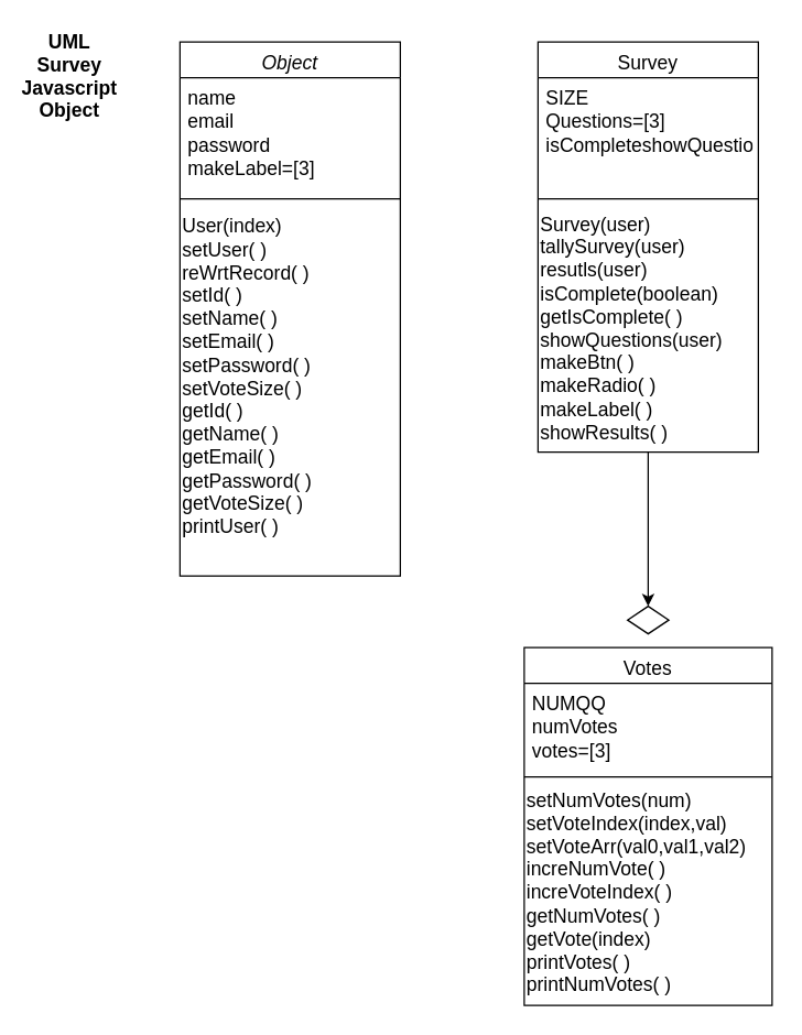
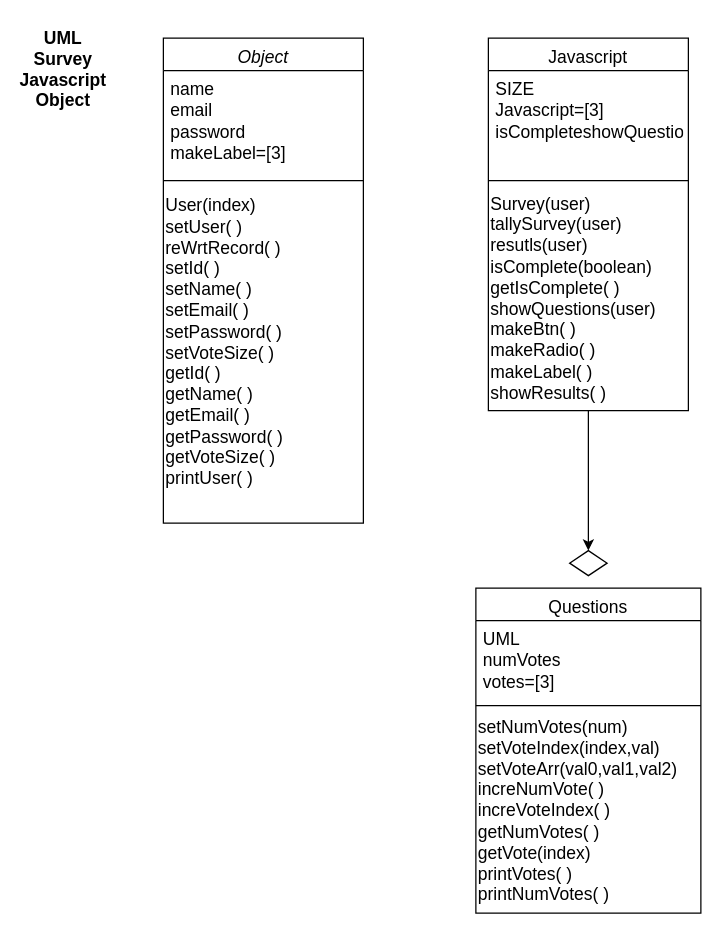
- <mxCell id="6" value="Survey" style="swimlane;fontStyle=0;align=center;verticalAlign=top;childLayout=stackLayout;horizontal=1;startSize=26;horizontalStack=0;resizeParent=1;resizeLast=0;collapsible=1;marginBottom=0;rounded=0;shadow=0;strokeWidth=1;fontSize=14;" parent="1" vertex="1"><mxGeometry x="390" y="30" width="160" height="298" as="geometry"><mxRectangle x="130" y="380" width="160" height="26" as="alternateBounds" /></mxGeometry></mxCell>
+ <mxCell id="6" value="Javascript" style="swimlane;fontStyle=0;align=center;verticalAlign=top;childLayout=stackLayout;horizontal=1;startSize=26;horizontalStack=0;resizeParent=1;resizeLast=0;collapsible=1;marginBottom=0;rounded=0;shadow=0;strokeWidth=1;fontSize=14;" parent="1" vertex="1"><mxGeometry x="390" y="30" width="160" height="298" as="geometry"><mxRectangle x="130" y="380" width="160" height="26" as="alternateBounds" /></mxGeometry></mxCell>
- <mxCell id="7" value="SIZE&#10;Questions=[3]&#10;isCompleteshowQuestions(user)" style="text;align=left;verticalAlign=top;spacingLeft=4;spacingRight=4;overflow=hidden;rotatable=0;points=[[0,0.5],[1,0.5]];portConstraint=eastwest;fontSize=14;" parent="6" vertex="1"><mxGeometry y="26" width="160" height="84" as="geometry" /></mxCell>
+ <mxCell id="7" value="SIZE&#10;Javascript=[3]&#10;isCompleteshowQuestions(user)" style="text;align=left;verticalAlign=top;spacingLeft=4;spacingRight=4;overflow=hidden;rotatable=0;points=[[0,0.5],[1,0.5]];portConstraint=eastwest;fontSize=14;" parent="6" vertex="1"><mxGeometry y="26" width="160" height="84" as="geometry" /></mxCell>
- <mxCell id="10" value="Votes" style="swimlane;fontStyle=0;align=center;verticalAlign=top;childLayout=stackLayout;horizontal=1;startSize=26;horizontalStack=0;resizeParent=1;resizeLast=0;collapsible=1;marginBottom=0;rounded=0;shadow=0;strokeWidth=1;fontSize=14;" parent="1" vertex="1"><mxGeometry x="380" y="470" width="180" height="260" as="geometry"><mxRectangle x="550" y="140" width="160" height="26" as="alternateBounds" /></mxGeometry></mxCell>
+ <mxCell id="10" value="Questions" style="swimlane;fontStyle=0;align=center;verticalAlign=top;childLayout=stackLayout;horizontal=1;startSize=26;horizontalStack=0;resizeParent=1;resizeLast=0;collapsible=1;marginBottom=0;rounded=0;shadow=0;strokeWidth=1;fontSize=14;" parent="1" vertex="1"><mxGeometry x="380" y="470" width="180" height="260" as="geometry"><mxRectangle x="550" y="140" width="160" height="26" as="alternateBounds" /></mxGeometry></mxCell>
- <mxCell id="11" value="NUMQQ&#10;numVotes&#10;votes=[3]&#10;&#10;" style="text;align=left;verticalAlign=top;spacingLeft=4;spacingRight=4;overflow=hidden;rotatable=0;points=[[0,0.5],[1,0.5]];portConstraint=eastwest;fontSize=14;" parent="10" vertex="1"><mxGeometry y="26" width="180" height="64" as="geometry" /></mxCell>
+ <mxCell id="11" value="UML&#10;numVotes&#10;votes=[3]&#10;&#10;" style="text;align=left;verticalAlign=top;spacingLeft=4;spacingRight=4;overflow=hidden;rotatable=0;points=[[0,0.5],[1,0.5]];portConstraint=eastwest;fontSize=14;" parent="10" vertex="1"><mxGeometry y="26" width="180" height="64" as="geometry" /></mxCell>
